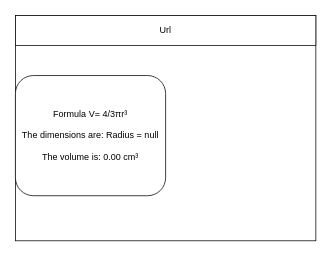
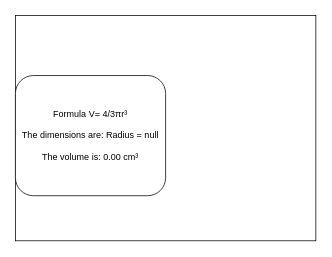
- <mxCell id="3" value="Url" style="rounded=0;whiteSpace=wrap;html=1;" parent="1" vertex="1"><mxGeometry x="20" y="20" width="400" height="40" as="geometry" /></mxCell>
